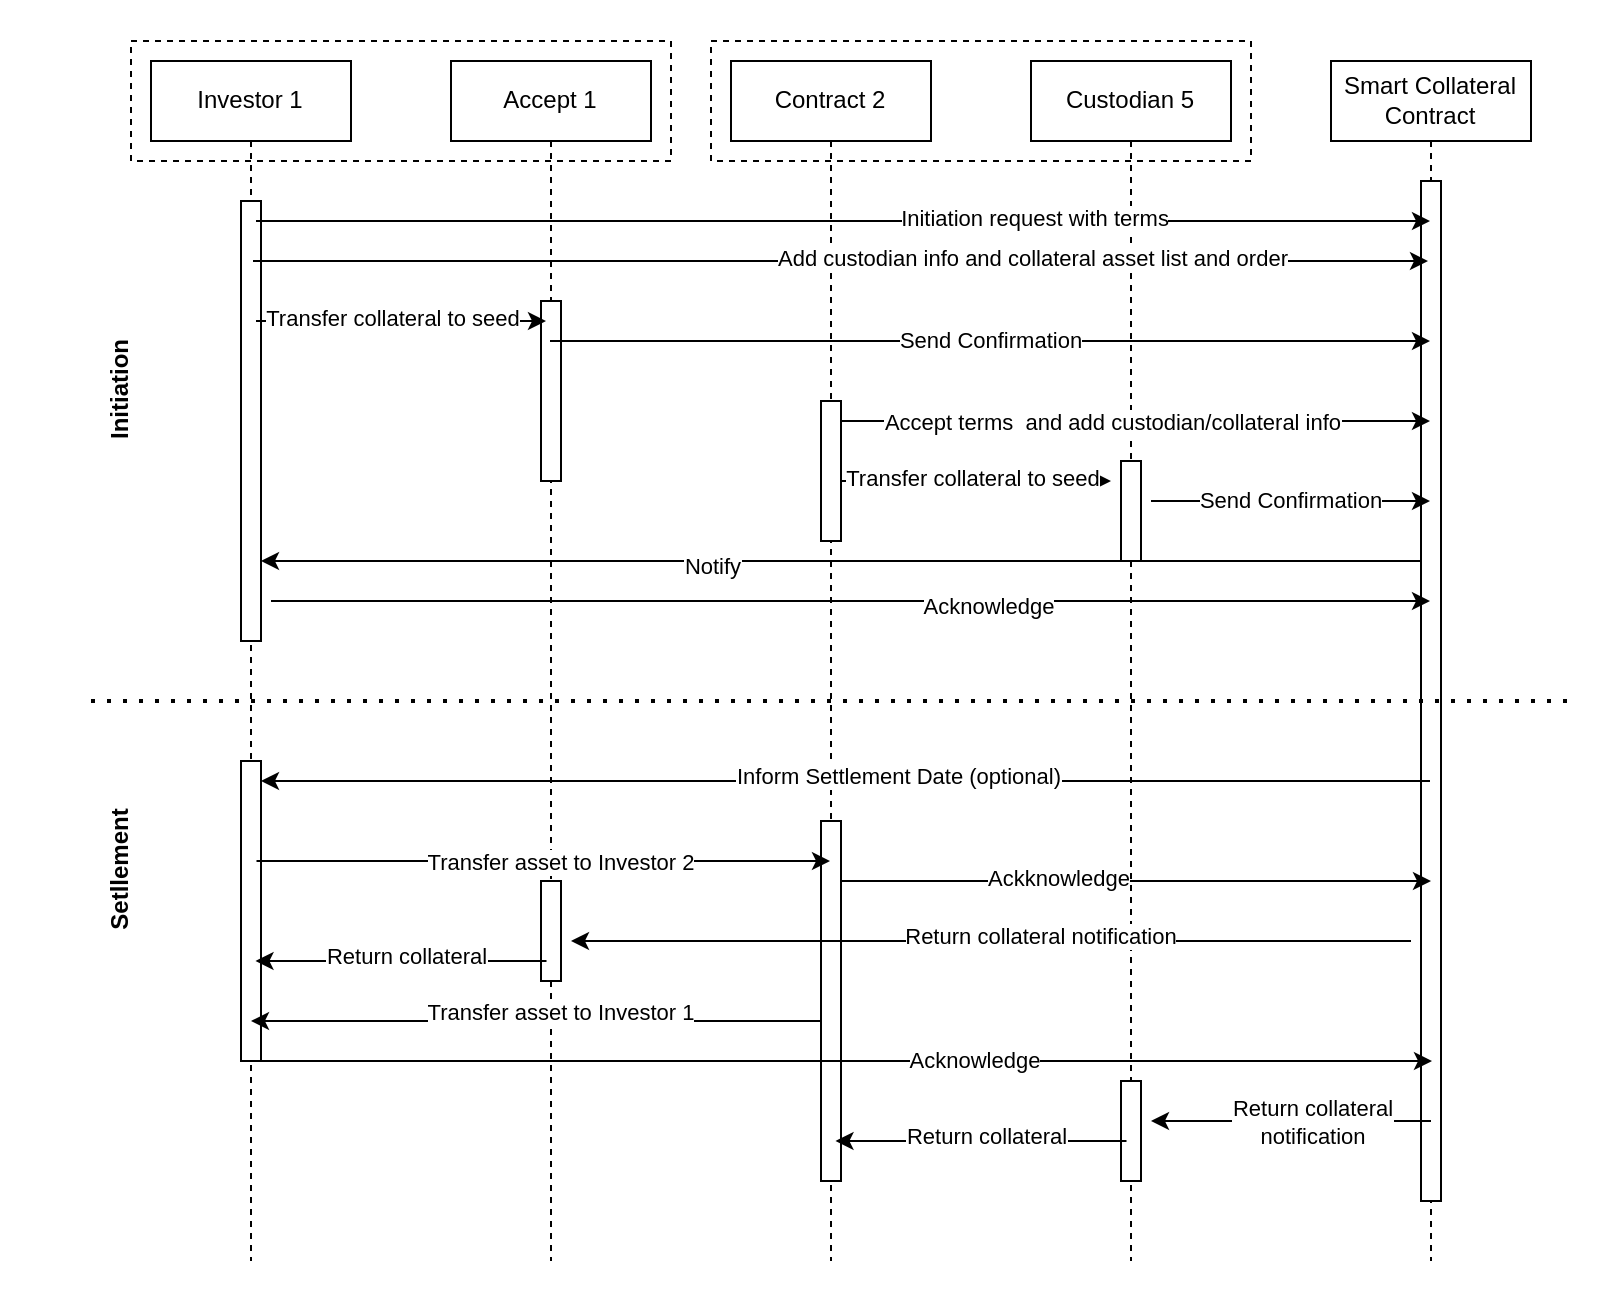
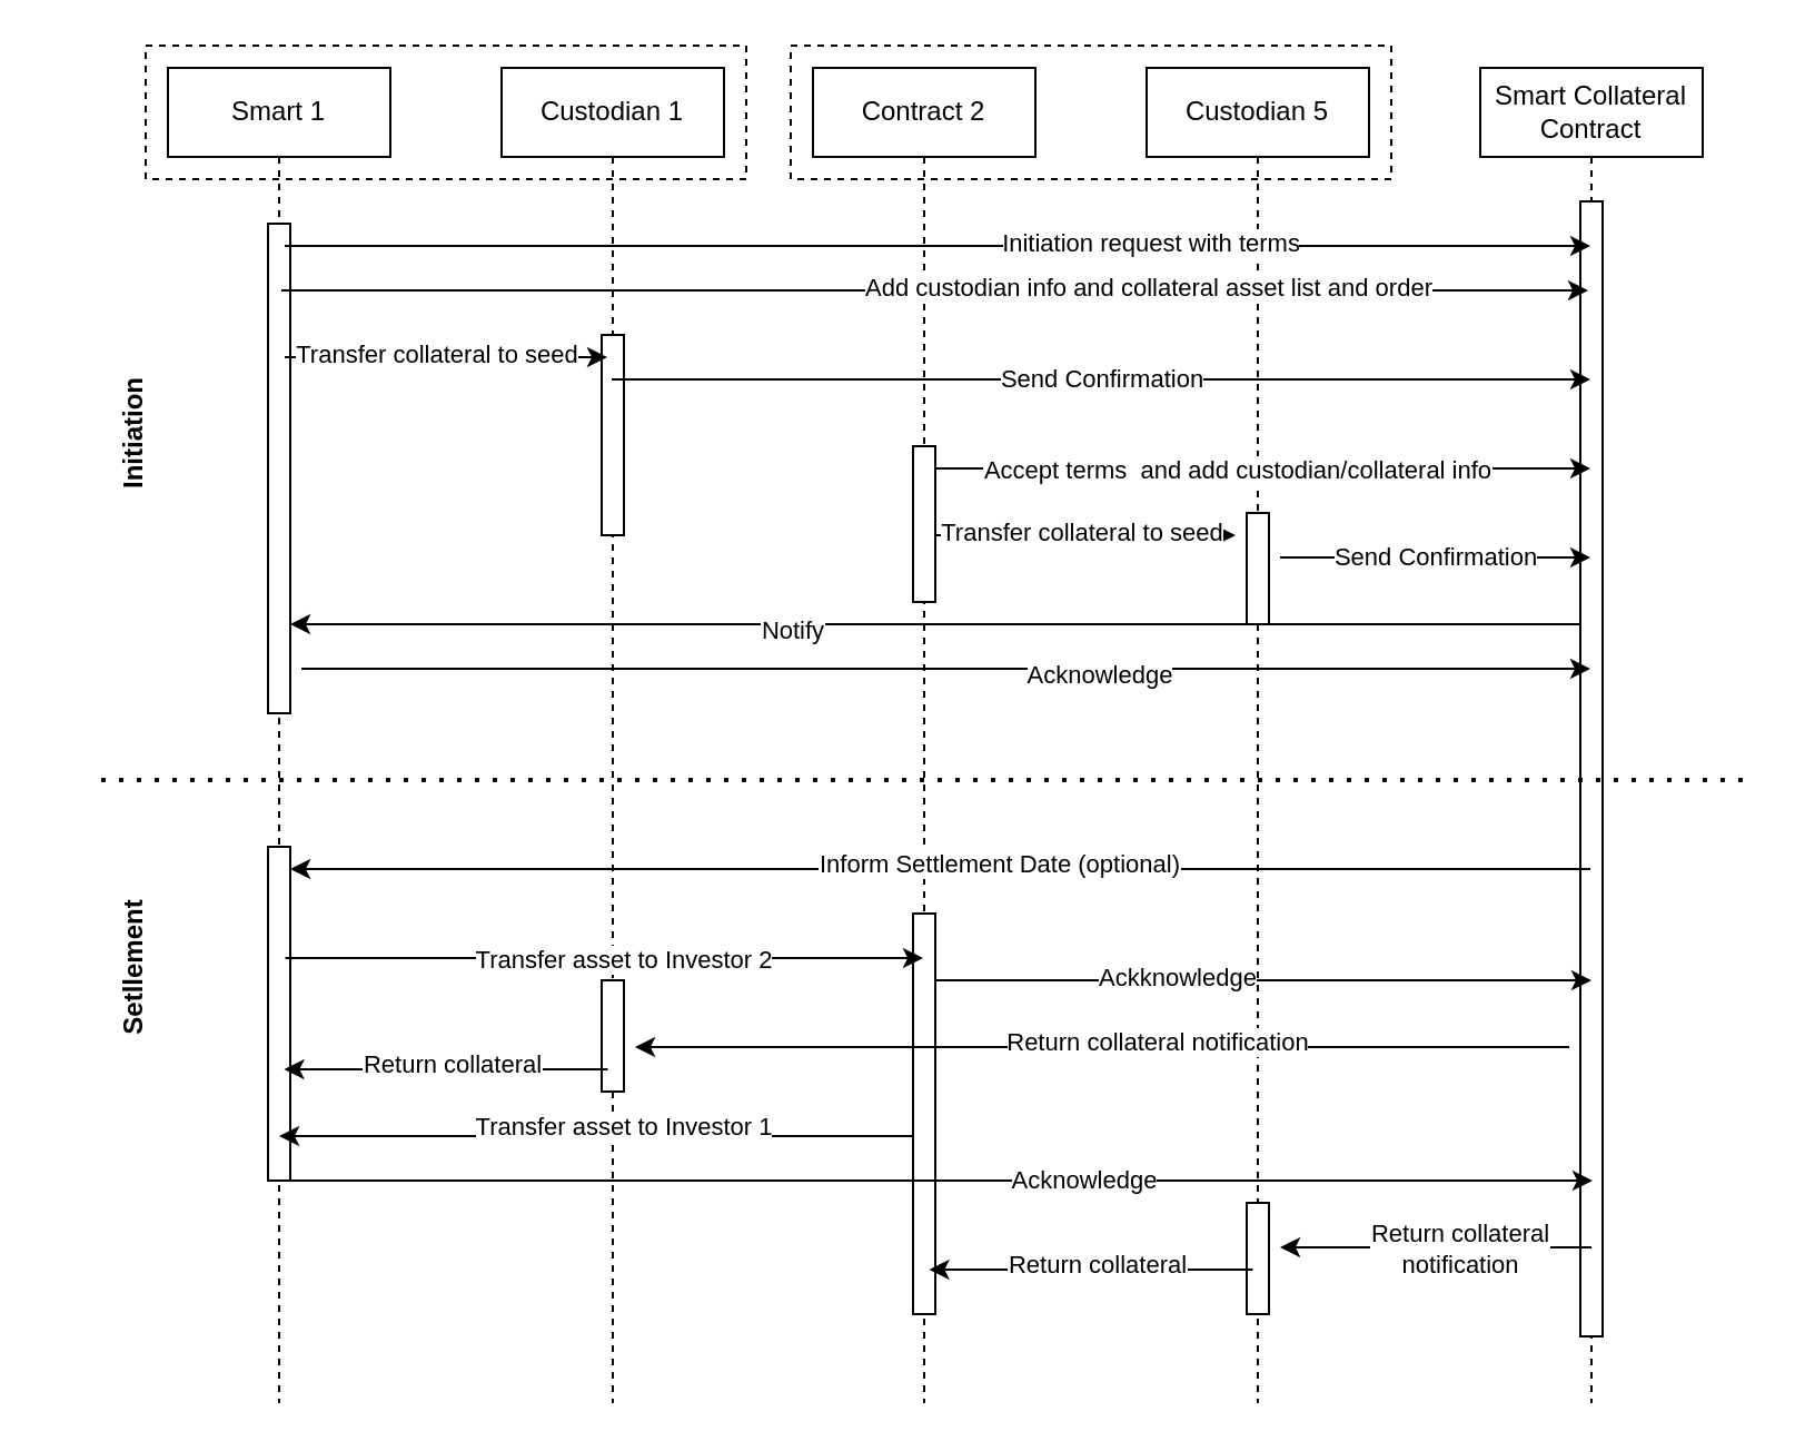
- <mxCell id="4" value="Investor 1" style="shape=umlLifeline;perimeter=lifelinePerimeter;whiteSpace=wrap;html=1;container=0;dropTarget=0;collapsible=0;recursiveResize=0;outlineConnect=0;portConstraint=eastwest;newEdgeStyle={&quot;edgeStyle&quot;:&quot;elbowEdgeStyle&quot;,&quot;elbow&quot;:&quot;vertical&quot;,&quot;curved&quot;:0,&quot;rounded&quot;:0};" parent="1" vertex="1"><mxGeometry x="75" y="30" width="100" height="600" as="geometry" /></mxCell>
+ <mxCell id="4" value="Smart 1" style="shape=umlLifeline;perimeter=lifelinePerimeter;whiteSpace=wrap;html=1;container=0;dropTarget=0;collapsible=0;recursiveResize=0;outlineConnect=0;portConstraint=eastwest;newEdgeStyle={&quot;edgeStyle&quot;:&quot;elbowEdgeStyle&quot;,&quot;elbow&quot;:&quot;vertical&quot;,&quot;curved&quot;:0,&quot;rounded&quot;:0};" parent="1" vertex="1"><mxGeometry x="75" y="30" width="100" height="600" as="geometry" /></mxCell>
- <mxCell id="7" value="Accept 1" style="shape=umlLifeline;perimeter=lifelinePerimeter;whiteSpace=wrap;html=1;container=0;dropTarget=0;collapsible=0;recursiveResize=0;outlineConnect=0;portConstraint=eastwest;newEdgeStyle={&quot;edgeStyle&quot;:&quot;elbowEdgeStyle&quot;,&quot;elbow&quot;:&quot;vertical&quot;,&quot;curved&quot;:0,&quot;rounded&quot;:0};" parent="1" vertex="1"><mxGeometry x="225" y="30" width="100" height="600" as="geometry" /></mxCell>
+ <mxCell id="7" value="Custodian 1" style="shape=umlLifeline;perimeter=lifelinePerimeter;whiteSpace=wrap;html=1;container=0;dropTarget=0;collapsible=0;recursiveResize=0;outlineConnect=0;portConstraint=eastwest;newEdgeStyle={&quot;edgeStyle&quot;:&quot;elbowEdgeStyle&quot;,&quot;elbow&quot;:&quot;vertical&quot;,&quot;curved&quot;:0,&quot;rounded&quot;:0};" parent="1" vertex="1"><mxGeometry x="225" y="30" width="100" height="600" as="geometry" /></mxCell>
